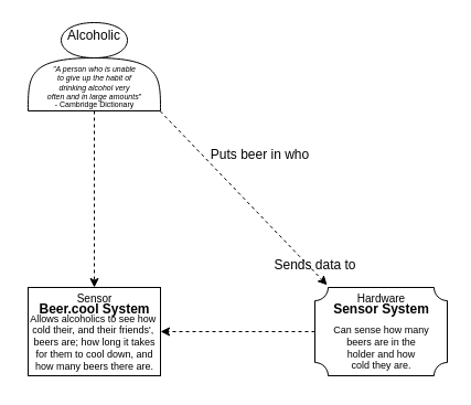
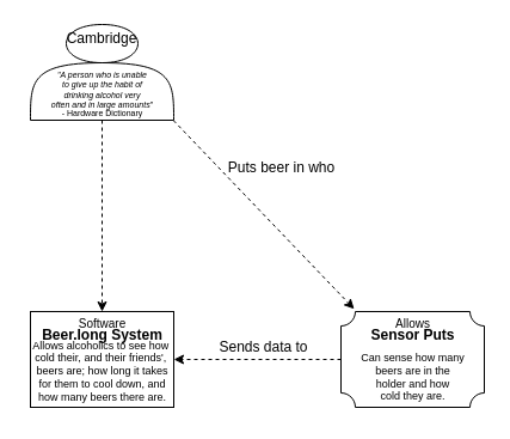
- <mxCell id="2" value="&lt;div&gt;Alcoholic&lt;/div&gt;&lt;div&gt;&lt;br&gt;&lt;/div&gt;&lt;div&gt;&lt;br&gt;&lt;/div&gt;&lt;div&gt;&lt;br&gt;&lt;/div&gt;&lt;div&gt;&lt;br&gt;&lt;/div&gt;" style="shape=actor;whiteSpace=wrap;html=1;" parent="1" vertex="1"><mxGeometry x="25" y="20" width="120" height="80" as="geometry" /></mxCell>
+ <mxCell id="2" value="&lt;div&gt;Cambridge&lt;/div&gt;&lt;div&gt;&lt;br&gt;&lt;/div&gt;&lt;div&gt;&lt;br&gt;&lt;/div&gt;&lt;div&gt;&lt;br&gt;&lt;/div&gt;&lt;div&gt;&lt;br&gt;&lt;/div&gt;" style="shape=actor;whiteSpace=wrap;html=1;" parent="1" vertex="1"><mxGeometry x="25" y="20" width="120" height="80" as="geometry" /></mxCell>
- <mxCell id="7" value="- Cambridge Dictionary" style="text;html=1;align=center;verticalAlign=middle;resizable=0;points=[];autosize=1;fontSize=7;" parent="1" vertex="1"><mxGeometry x="40" y="90" width="90" height="10" as="geometry" /></mxCell>
+ <mxCell id="7" value="- Hardware Dictionary" style="text;html=1;align=center;verticalAlign=middle;resizable=0;points=[];autosize=1;fontSize=7;" parent="1" vertex="1"><mxGeometry x="40" y="90" width="90" height="10" as="geometry" /></mxCell>
- <mxCell id="17" value="Sends data to" style="text;html=1;align=center;verticalAlign=middle;resizable=0;points=[];autosize=1;" parent="1" vertex="1"><mxGeometry x="240" y="230" width="90" height="20" as="geometry" /></mxCell>
+ <mxCell id="17" value="Sends data to" style="text;html=1;align=center;verticalAlign=middle;resizable=0;points=[];autosize=1;" parent="1" vertex="1"><mxGeometry x="175" y="280" width="90" height="20" as="geometry" /></mxCell>
- <mxCell id="12" value="&lt;font style=&quot;font-size: 10px&quot;&gt;Sensor&lt;/font&gt;" style="text;html=1;align=center;verticalAlign=middle;resizable=0;points=[];autosize=1;" parent="1" vertex="1"><mxGeometry x="60" y="260" width="50" height="20" as="geometry" /></mxCell>
+ <mxCell id="12" value="&lt;font style=&quot;font-size: 10px&quot;&gt;Software&lt;/font&gt;" style="text;html=1;align=center;verticalAlign=middle;resizable=0;points=[];autosize=1;" parent="1" vertex="1"><mxGeometry x="60" y="260" width="50" height="20" as="geometry" /></mxCell>
- <mxCell id="9" value="Hardware" style="text;html=1;align=center;verticalAlign=middle;resizable=0;points=[];autosize=1;fontSize=10;" parent="1" vertex="1"><mxGeometry x="315" y="260" width="60" height="20" as="geometry" /></mxCell>
+ <mxCell id="9" value="Allows" style="text;html=1;align=center;verticalAlign=middle;resizable=0;points=[];autosize=1;fontSize=10;" parent="1" vertex="1"><mxGeometry x="315" y="260" width="60" height="20" as="geometry" /></mxCell>
- <mxCell id="13" value="&lt;b&gt;Beer.cool System&lt;/b&gt;" style="text;html=1;align=center;verticalAlign=middle;resizable=0;points=[];autosize=1;" parent="1" vertex="1"><mxGeometry x="25" y="270" width="120" height="20" as="geometry" /></mxCell>
+ <mxCell id="13" value="&lt;b&gt;Beer.long System&lt;/b&gt;" style="text;html=1;align=center;verticalAlign=middle;resizable=0;points=[];autosize=1;" parent="1" vertex="1"><mxGeometry x="25" y="270" width="120" height="20" as="geometry" /></mxCell>
- <mxCell id="14" value="&lt;b&gt;Sensor System&lt;/b&gt;" style="text;html=1;align=center;verticalAlign=middle;resizable=0;points=[];autosize=1;" parent="1" vertex="1"><mxGeometry x="295" y="270" width="100" height="20" as="geometry" /></mxCell>
+ <mxCell id="14" value="&lt;b&gt;Sensor Puts&lt;/b&gt;" style="text;html=1;align=center;verticalAlign=middle;resizable=0;points=[];autosize=1;" parent="1" vertex="1"><mxGeometry x="295" y="270" width="100" height="20" as="geometry" /></mxCell>
